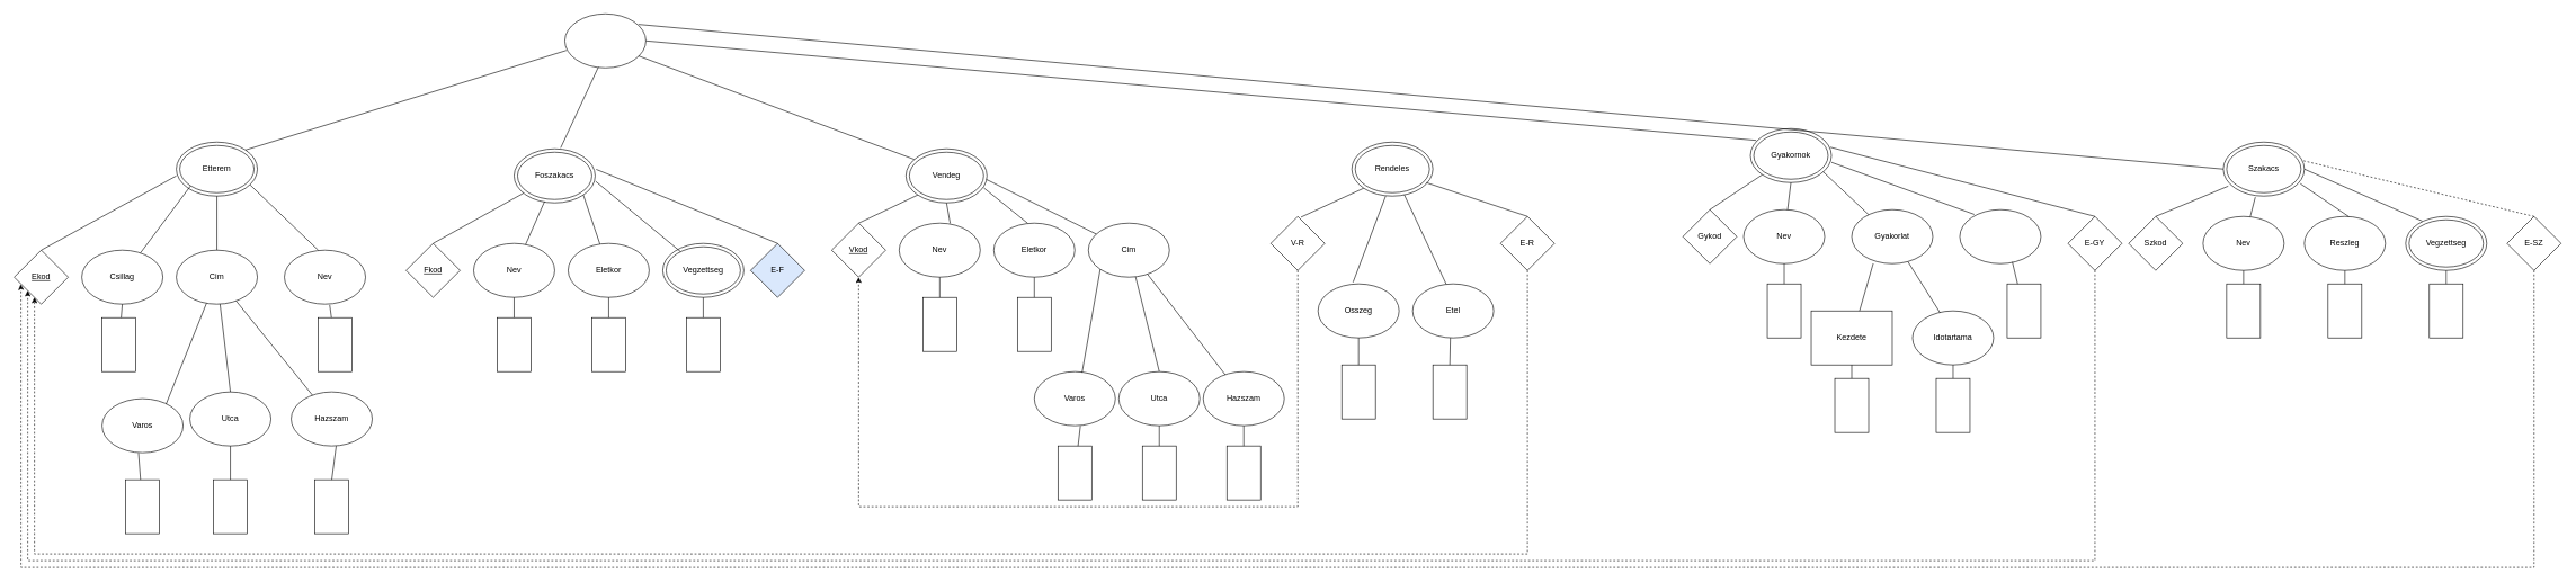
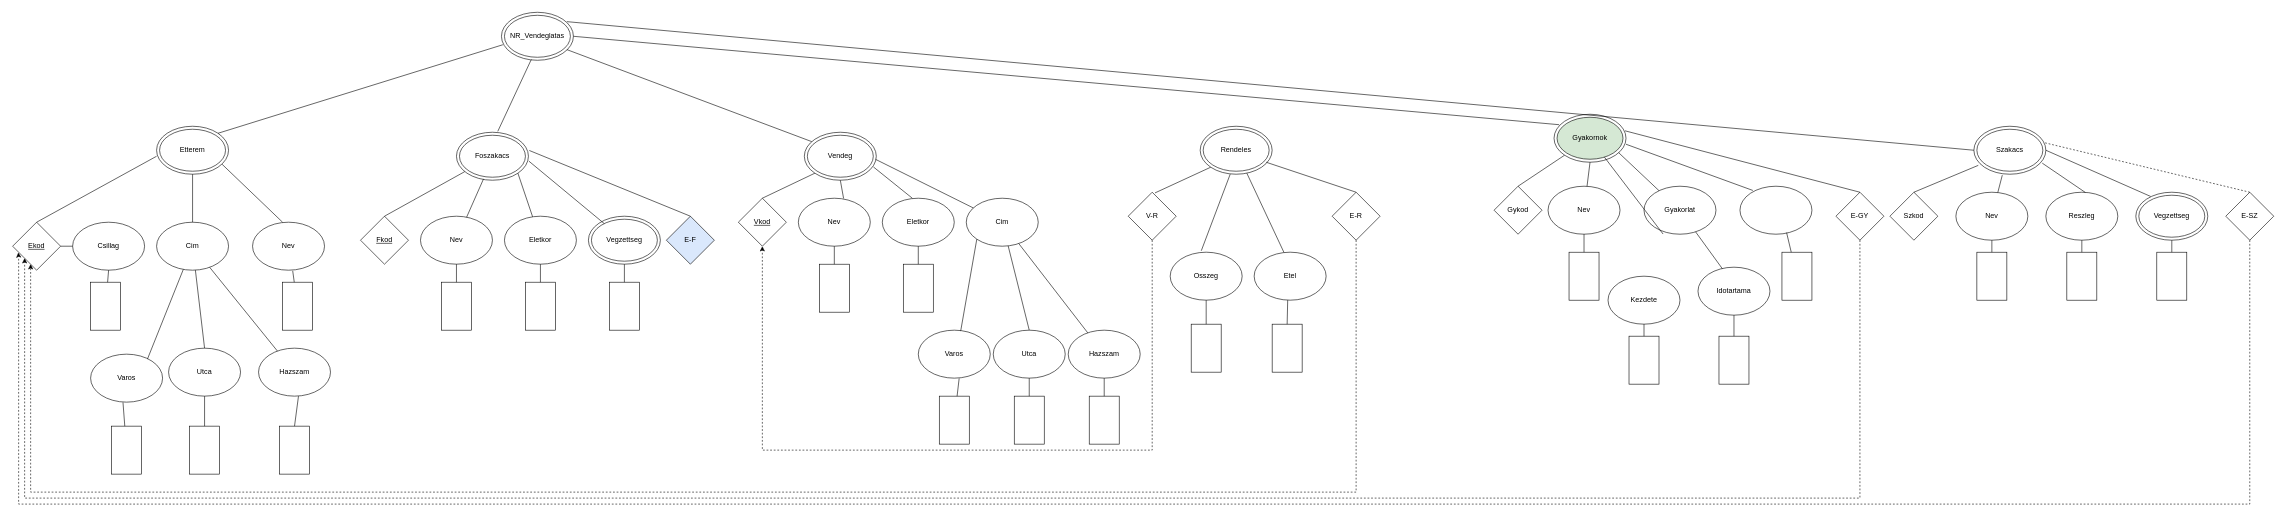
+ <mxCell id="4" value="NR_Vendeglatas" style="ellipse;whiteSpace=wrap;html=1;" parent="2" vertex="1"><mxGeometry x="5" y="5" width="110" height="70" as="geometry" /></mxCell>
- <mxCell id="13" value="Gyakornok" style="ellipse;whiteSpace=wrap;html=1;" parent="11" vertex="1"><mxGeometry x="5" y="5" width="110" height="70" as="geometry" /></mxCell>
+ <mxCell id="13" value="Gyakornok" style="ellipse;whiteSpace=wrap;html=1;fillColor=#d5e8d4;" parent="11" vertex="1"><mxGeometry x="5" y="5" width="110" height="70" as="geometry" /></mxCell>
- <mxCell id="29" value="" style="endArrow=none;html=1;rounded=0;entryX=0;entryY=1;entryDx=0;entryDy=0;" parent="1" source="20" target="7" edge="1"><mxGeometry width="50" height="50" relative="1" as="geometry"><mxPoint x="200" y="345" as="sourcePoint" /><mxPoint x="250" y="295" as="targetPoint" /></mxGeometry></mxCell>
+ <mxCell id="29" value="" style="endArrow=none;html=1;rounded=0;" parent="1" source="20" target="23" edge="1"><mxGeometry width="50" height="50" relative="1" as="geometry"><mxPoint x="200" y="345" as="sourcePoint" /><mxPoint x="250" y="295" as="targetPoint" /></mxGeometry></mxCell>
- <mxCell id="72" value="" style="endArrow=none;html=1;rounded=0;exitX=0.265;exitY=0.996;exitDx=0;exitDy=0;exitPerimeter=0;" parent="1" source="63" target="67" edge="1"><mxGeometry width="50" height="50" relative="1" as="geometry"><mxPoint x="2450" y="320" as="sourcePoint" /><mxPoint x="2500" y="270" as="targetPoint" /></mxGeometry></mxCell>
+ <mxCell id="72" value="" style="endArrow=none;html=1;rounded=0;exitX=0.265;exitY=0.996;exitDx=0;exitDy=0;exitPerimeter=0;" parent="1" source="63" target="13" edge="1"><mxGeometry width="50" height="50" relative="1" as="geometry"><mxPoint x="2450" y="320" as="sourcePoint" /><mxPoint x="2500" y="270" as="targetPoint" /></mxGeometry></mxCell>
- <mxCell id="67" value="Kezdete" style="whiteSpace=wrap;html=1;rounded=0;" parent="1" vertex="1"><mxGeometry x="2680" y="460" width="120" height="80" as="geometry" /></mxCell>
+ <mxCell id="67" value="Kezdete" style="ellipse;whiteSpace=wrap;html=1;" parent="1" vertex="1"><mxGeometry x="2680" y="460" width="120" height="80" as="geometry" /></mxCell>
- <mxCell id="66" value="Idotartama" style="ellipse;whiteSpace=wrap;html=1;" parent="1" vertex="1"><mxGeometry x="2830" y="460" width="120" height="80" as="geometry" /></mxCell>
+ <mxCell id="66" value="Idotartama" style="ellipse;whiteSpace=wrap;html=1;" parent="1" vertex="1"><mxGeometry x="2830" y="445" width="120" height="80" as="geometry" /></mxCell>
